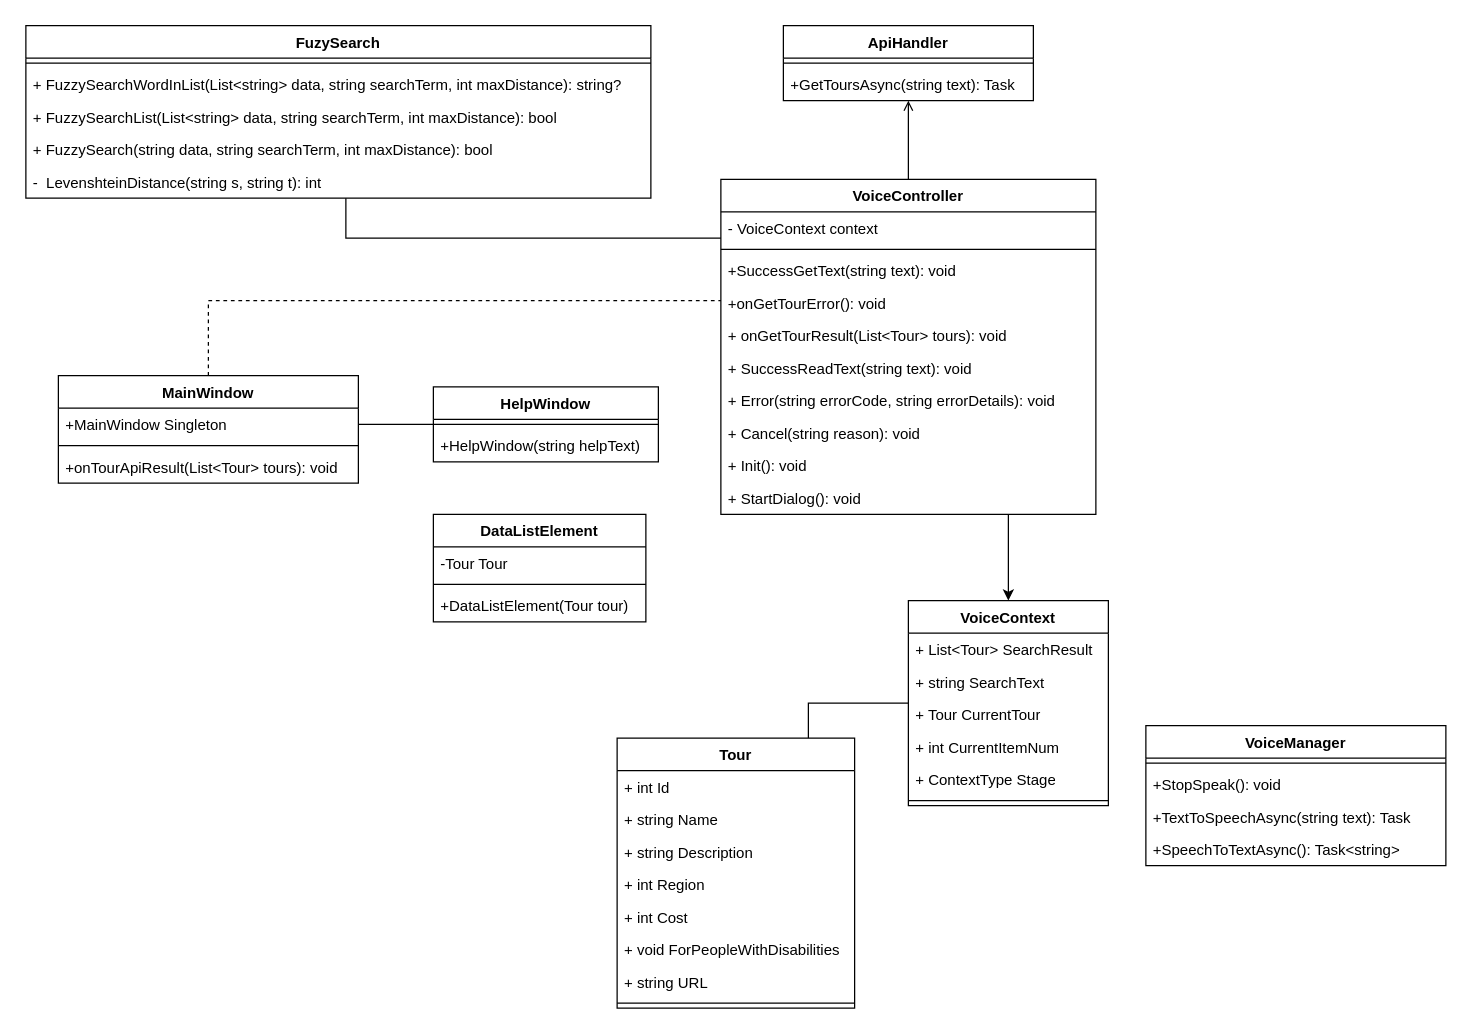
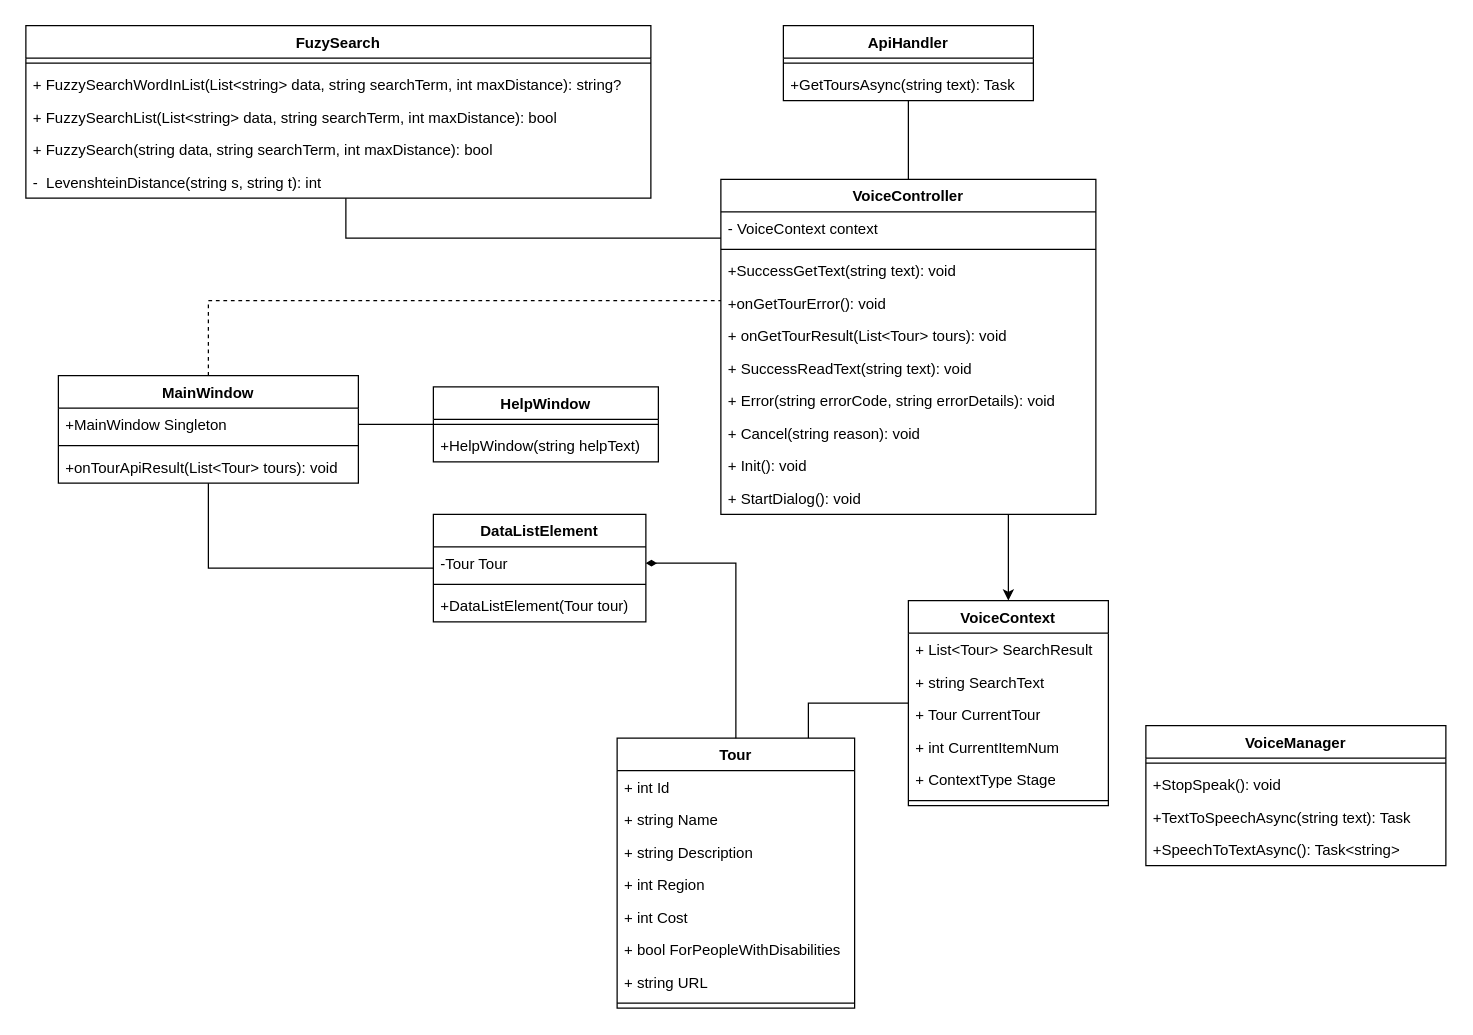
- <mxCell id="15" style="edgeStyle=orthogonalEdgeStyle;rounded=0;orthogonalLoop=1;jettySize=auto;html=1;endArrow=open;startFill=0;" edge="1" parent="1" source="17" target="36"><mxGeometry relative="1" as="geometry" /></mxCell>
+ <mxCell id="15" style="edgeStyle=orthogonalEdgeStyle;rounded=0;orthogonalLoop=1;jettySize=auto;html=1;endArrow=none;startFill=0;" edge="1" parent="1" source="17" target="36"><mxGeometry relative="1" as="geometry" /></mxCell>
+ <mxCell id="59" style="edgeStyle=orthogonalEdgeStyle;rounded=0;orthogonalLoop=1;jettySize=auto;html=1;endArrow=none;startFill=0;" edge="1" parent="1" source="3" target="39"><mxGeometry relative="1" as="geometry"><Array as="points"><mxPoint x="166" y="454" /></Array></mxGeometry></mxCell>
+ <mxCell id="60" style="edgeStyle=orthogonalEdgeStyle;rounded=0;orthogonalLoop=1;jettySize=auto;html=1;endArrow=none;startFill=1;startArrow=diamondThin;" edge="1" parent="1" source="40" target="43"><mxGeometry relative="1" as="geometry" /></mxCell>
- <mxCell id="49" value="+&amp;nbsp;void ForPeopleWithDisabilities" style="text;strokeColor=none;fillColor=none;align=left;verticalAlign=top;spacingLeft=4;spacingRight=4;overflow=hidden;rotatable=0;points=[[0,0.5],[1,0.5]];portConstraint=eastwest;whiteSpace=wrap;html=1;" vertex="1" parent="43"><mxGeometry y="156" width="190" height="26" as="geometry" /></mxCell>
+ <mxCell id="49" value="+&amp;nbsp;bool ForPeopleWithDisabilities" style="text;strokeColor=none;fillColor=none;align=left;verticalAlign=top;spacingLeft=4;spacingRight=4;overflow=hidden;rotatable=0;points=[[0,0.5],[1,0.5]];portConstraint=eastwest;whiteSpace=wrap;html=1;" vertex="1" parent="43"><mxGeometry y="156" width="190" height="26" as="geometry" /></mxCell>
